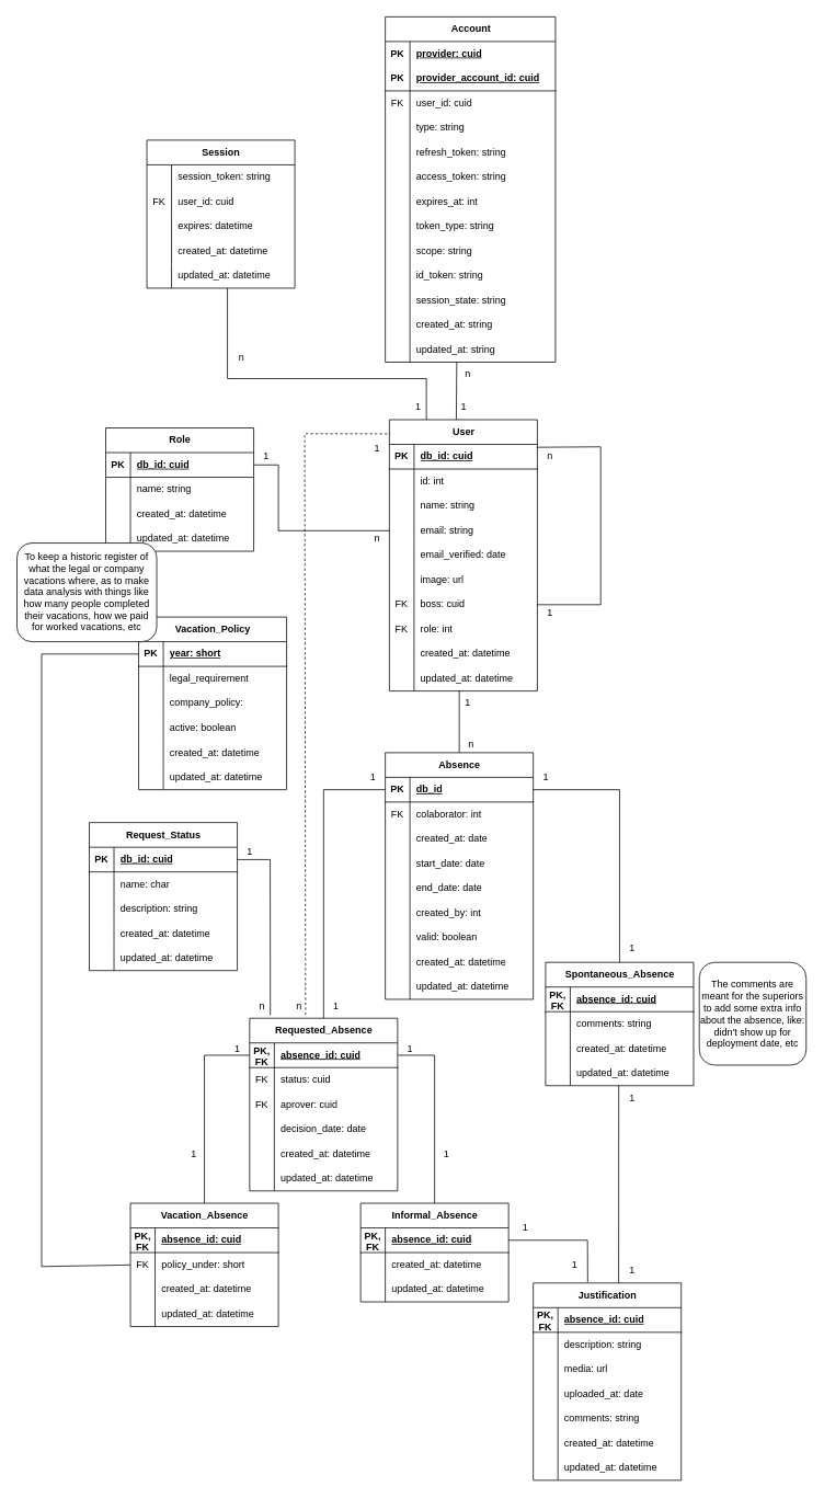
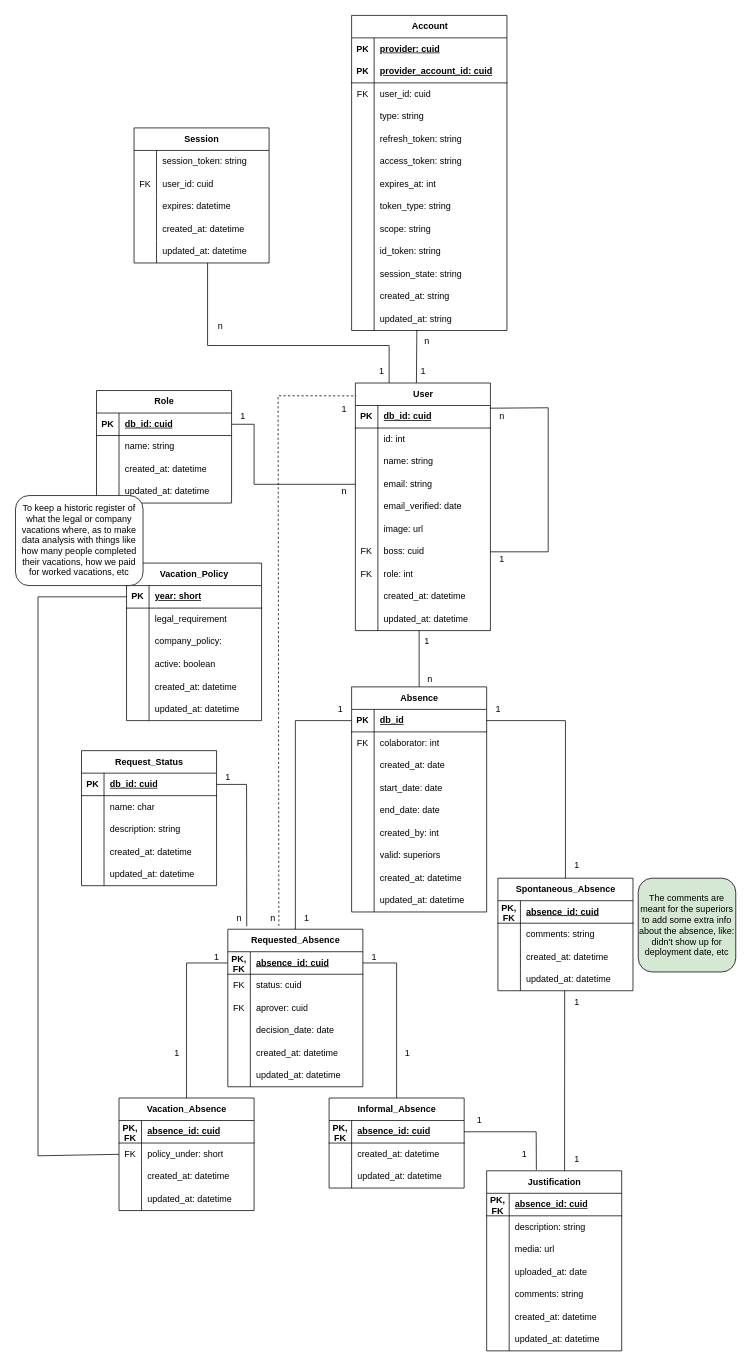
- <mxCell id="142" value="valid: boolean" style="shape=partialRectangle;connectable=0;fillColor=none;top=0;left=0;bottom=0;right=0;align=left;spacingLeft=6;overflow=hidden;whiteSpace=wrap;html=1;" parent="140" vertex="1"><mxGeometry x="30" width="150" height="30" as="geometry"><mxRectangle width="150" height="30" as="alternateBounds" /></mxGeometry></mxCell>
+ <mxCell id="142" value="valid: superiors" style="shape=partialRectangle;connectable=0;fillColor=none;top=0;left=0;bottom=0;right=0;align=left;spacingLeft=6;overflow=hidden;whiteSpace=wrap;html=1;" parent="140" vertex="1"><mxGeometry x="30" width="150" height="30" as="geometry"><mxRectangle width="150" height="30" as="alternateBounds" /></mxGeometry></mxCell>
- <mxCell id="255" value="The comments are meant for the superiors to add some extra info about the absence, like: didn't show up for deployment date, etc" style="rounded=1;whiteSpace=wrap;html=1;" vertex="1" parent="1"><mxGeometry x="850" y="1170" width="130" height="125" as="geometry" /></mxCell>
+ <mxCell id="255" value="The comments are meant for the superiors to add some extra info about the absence, like: didn't show up for deployment date, etc" style="rounded=1;whiteSpace=wrap;html=1;fillColor=#d5e8d4;" vertex="1" parent="1"><mxGeometry x="850" y="1170" width="130" height="125" as="geometry" /></mxCell>
